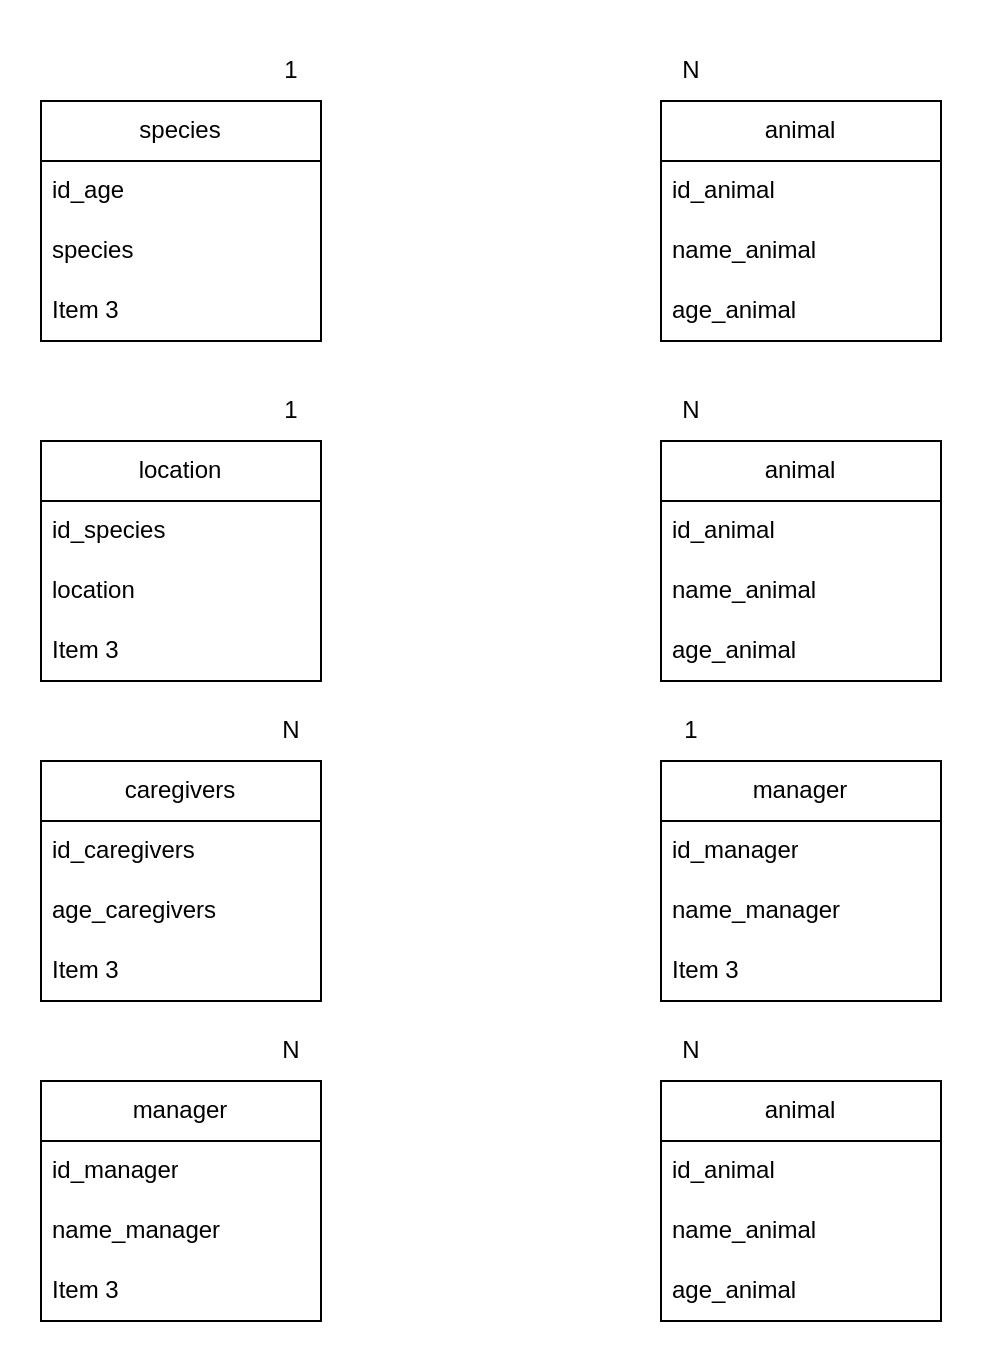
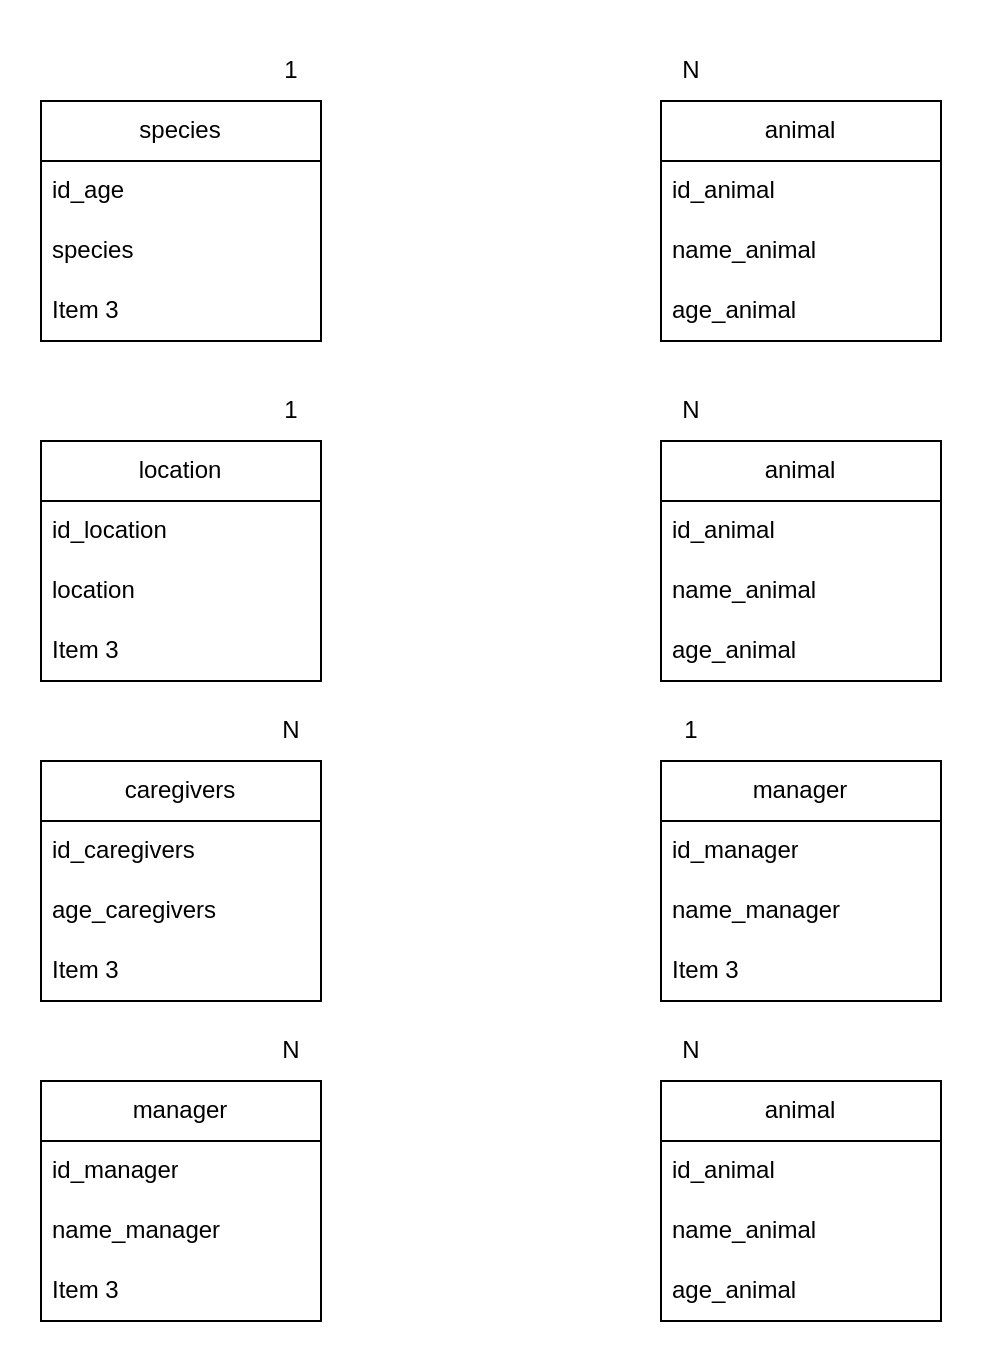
- <mxCell id="11" value="id_species" style="text;strokeColor=none;fillColor=none;align=left;verticalAlign=middle;spacingLeft=4;spacingRight=4;overflow=hidden;points=[[0,0.5],[1,0.5]];portConstraint=eastwest;rotatable=0;whiteSpace=wrap;html=1;" vertex="1" parent="10"><mxGeometry y="30" width="140" height="30" as="geometry" /></mxCell>
+ <mxCell id="11" value="id_location" style="text;strokeColor=none;fillColor=none;align=left;verticalAlign=middle;spacingLeft=4;spacingRight=4;overflow=hidden;points=[[0,0.5],[1,0.5]];portConstraint=eastwest;rotatable=0;whiteSpace=wrap;html=1;" vertex="1" parent="10"><mxGeometry y="30" width="140" height="30" as="geometry" /></mxCell>
